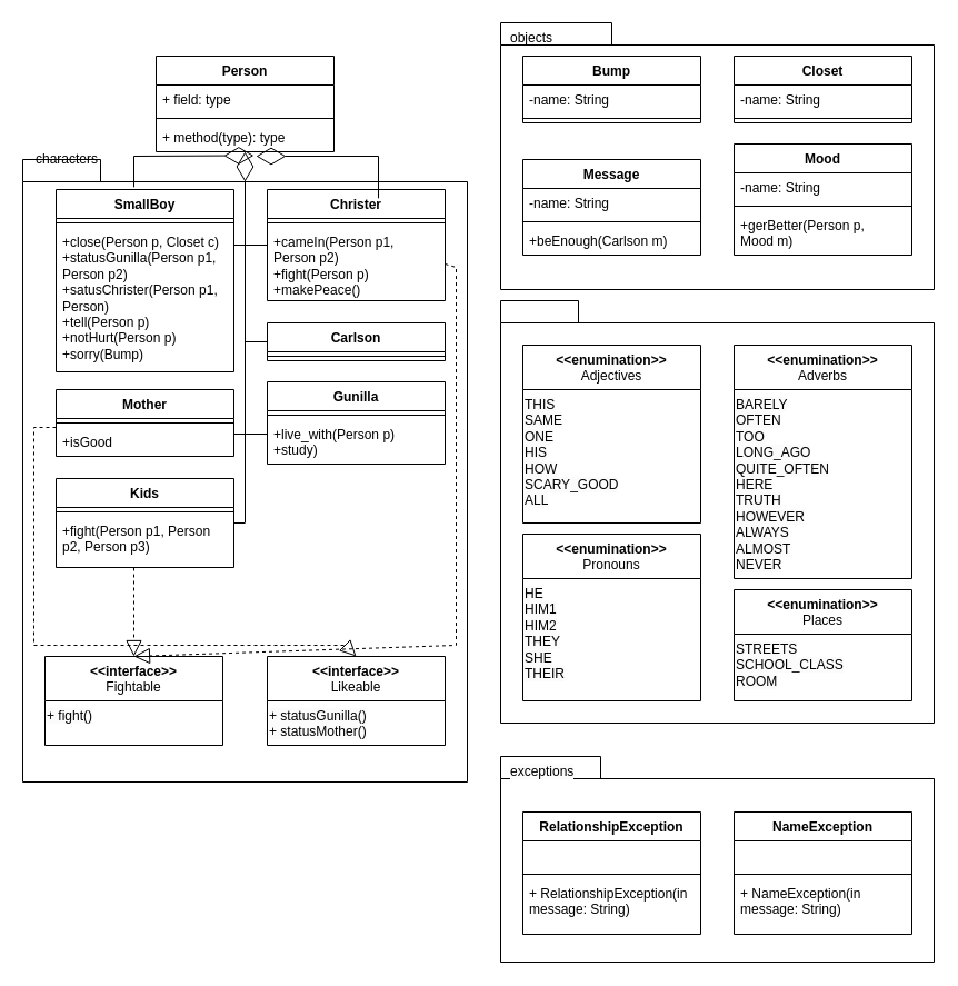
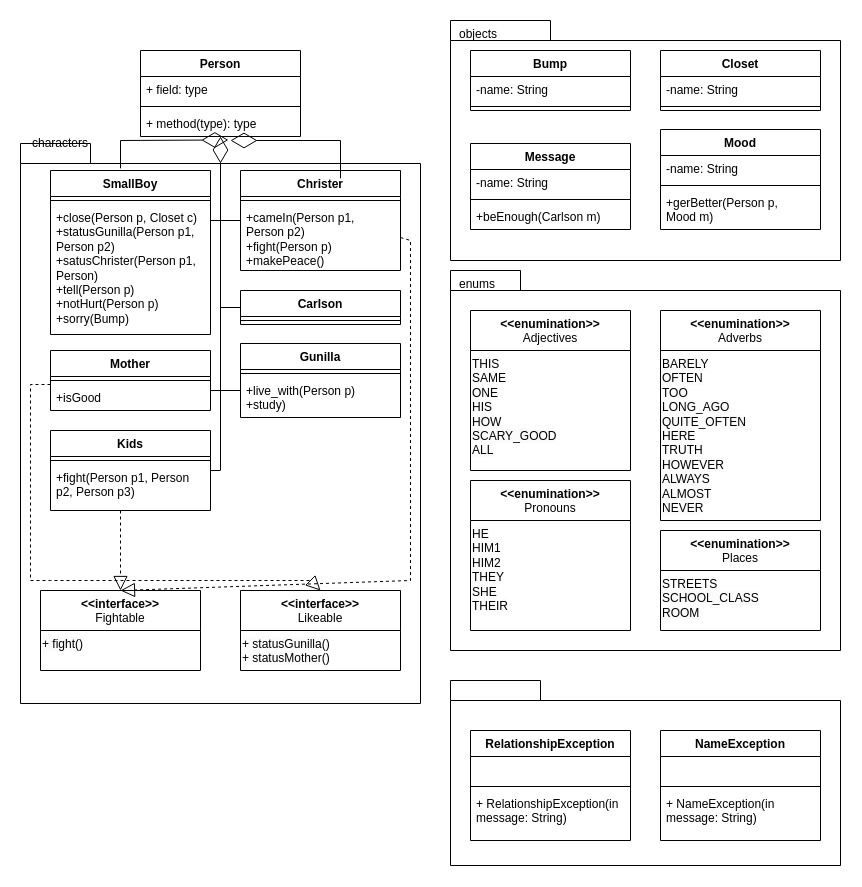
+ <mxCell id="65" value="&lt;div style=&quot;text-align: center;&quot;&gt;&lt;span style=&quot;background-color: initial;&quot;&gt;enums&lt;/span&gt;&lt;/div&gt;" style="text;whiteSpace=wrap;html=1;" parent="1" vertex="1"><mxGeometry x="457" y="270" width="90" height="40" as="geometry" /></mxCell>
- <mxCell id="55" value="&lt;span style=&quot;color: rgb(0, 0, 0); font-family: Helvetica; font-size: 12px; font-style: normal; font-variant-ligatures: normal; font-variant-caps: normal; letter-spacing: normal; orphans: 2; text-align: center; text-indent: 0px; text-transform: none; widows: 2; word-spacing: 0px; -webkit-text-stroke-width: 0px; background-color: rgb(251, 251, 251); text-decoration-thickness: initial; text-decoration-style: initial; text-decoration-color: initial; float: none; display: inline !important;&quot;&gt;exceptions&lt;/span&gt;" style="text;whiteSpace=wrap;html=1;" parent="1" vertex="1"><mxGeometry x="457" y="680" width="120" height="40" as="geometry" /></mxCell>
